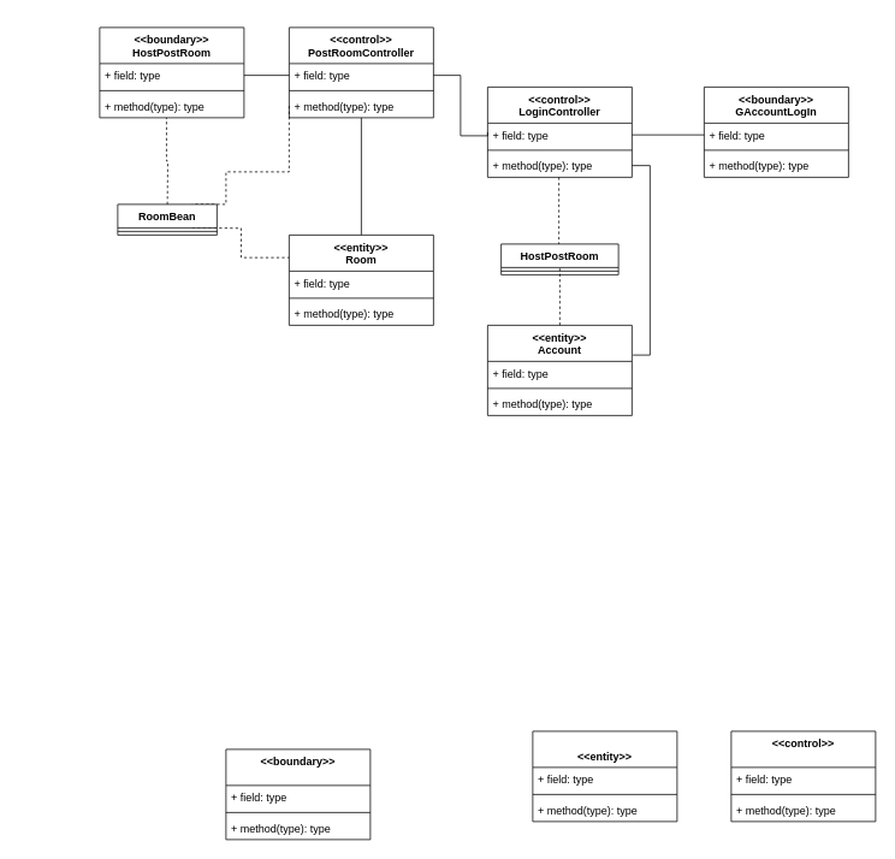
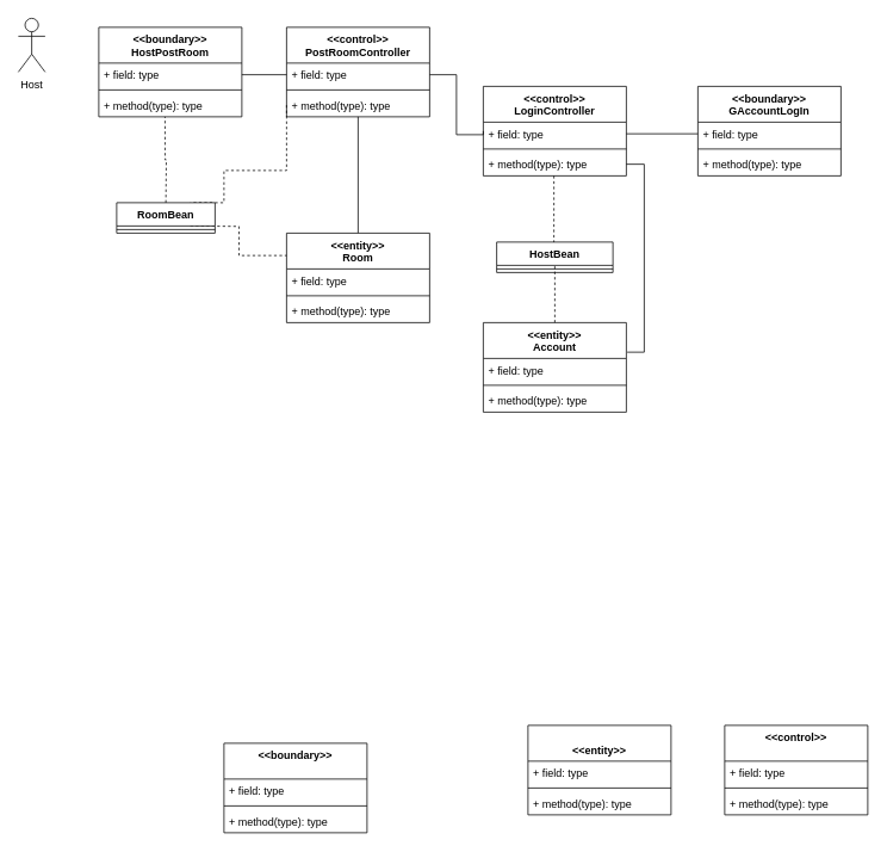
+ <mxCell id="14" value="Host" style="shape=umlActor;verticalLabelPosition=bottom;verticalAlign=top;html=1;" parent="1" vertex="1"><mxGeometry x="20" y="20" width="30" height="60" as="geometry" /></mxCell>
- <mxCell id="49" value="HostPostRoom" style="swimlane;fontStyle=1;align=center;verticalAlign=top;childLayout=stackLayout;horizontal=1;startSize=26;horizontalStack=0;resizeParent=1;resizeParentMax=0;resizeLast=0;collapsible=1;marginBottom=0;" parent="1" vertex="1"><mxGeometry x="555" y="270" width="130" height="34" as="geometry" /></mxCell>
+ <mxCell id="49" value="HostBean" style="swimlane;fontStyle=1;align=center;verticalAlign=top;childLayout=stackLayout;horizontal=1;startSize=26;horizontalStack=0;resizeParent=1;resizeParentMax=0;resizeLast=0;collapsible=1;marginBottom=0;" parent="1" vertex="1"><mxGeometry x="555" y="270" width="130" height="34" as="geometry" /></mxCell>
